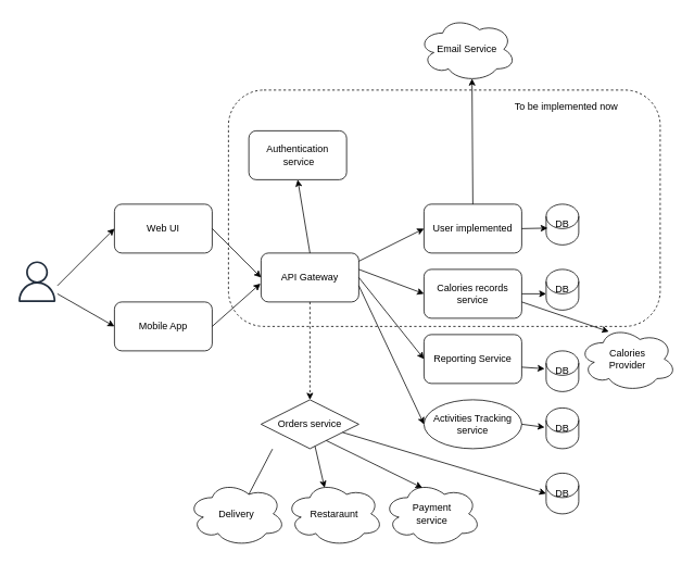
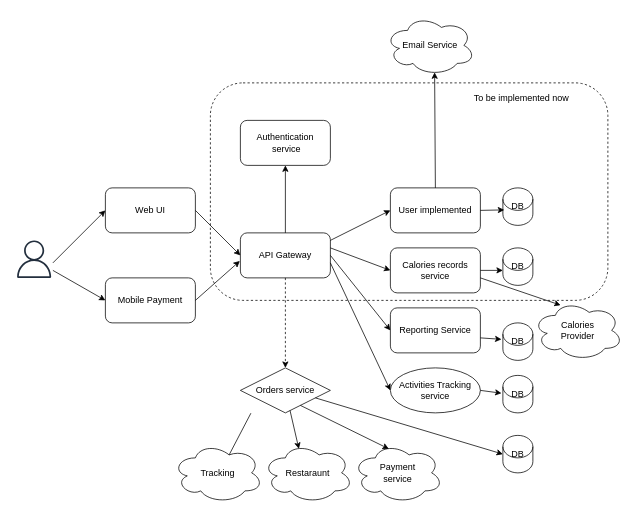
- <mxCell id="10" value="Authentication&lt;br&gt;&amp;nbsp;service" style="rounded=1;whiteSpace=wrap;html=1;" vertex="1" parent="1"><mxGeometry x="305" y="160" width="120" height="60" as="geometry" /></mxCell>
+ <mxCell id="10" value="Authentication&lt;br&gt;&amp;nbsp;service" style="rounded=1;whiteSpace=wrap;html=1;" vertex="1" parent="1"><mxGeometry x="320" y="160" width="120" height="60" as="geometry" /></mxCell>
- <mxCell id="5" value="Mobile App" style="rounded=1;whiteSpace=wrap;html=1;" vertex="1" parent="1"><mxGeometry x="140" y="370" width="120" height="60" as="geometry" /></mxCell>
+ <mxCell id="5" value="Mobile Payment" style="rounded=1;whiteSpace=wrap;html=1;" vertex="1" parent="1"><mxGeometry x="140" y="370" width="120" height="60" as="geometry" /></mxCell>
- <mxCell id="42" value="Delivery" style="ellipse;shape=cloud;whiteSpace=wrap;html=1;glass=0;fillColor=#ffffff;" vertex="1" parent="1"><mxGeometry x="230" y="590" width="120" height="80" as="geometry" /></mxCell>
+ <mxCell id="42" value="Tracking" style="ellipse;shape=cloud;whiteSpace=wrap;html=1;glass=0;fillColor=#ffffff;" vertex="1" parent="1"><mxGeometry x="230" y="590" width="120" height="80" as="geometry" /></mxCell>
